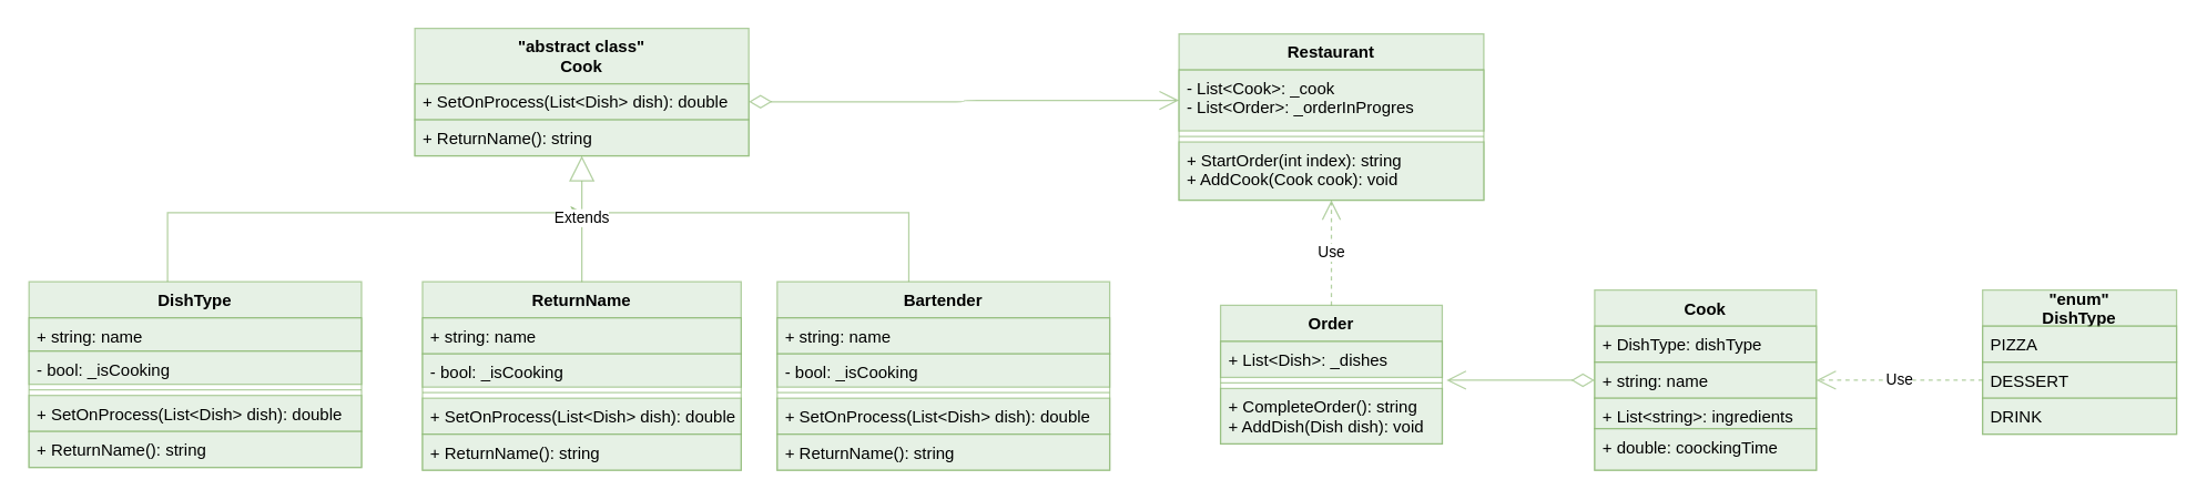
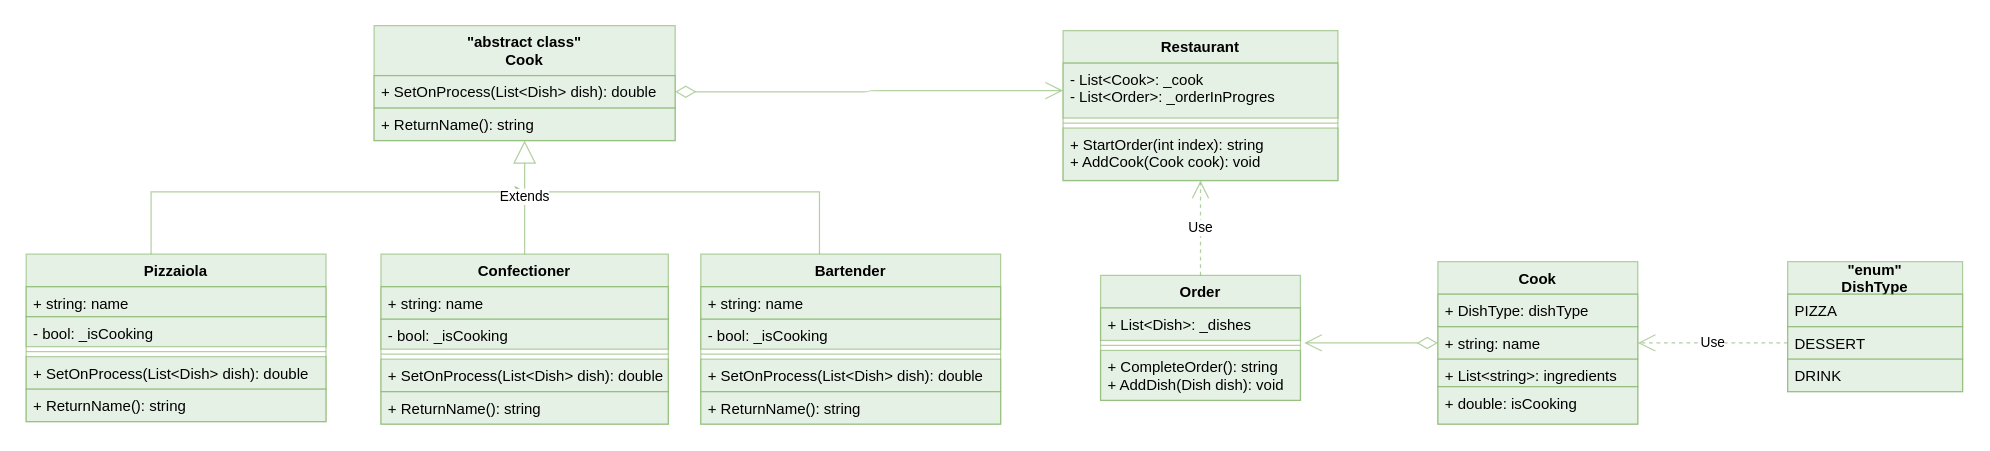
- <mxCell id="16" value="DishType" style="swimlane;fontStyle=1;align=center;verticalAlign=top;childLayout=stackLayout;horizontal=1;startSize=26;horizontalStack=0;resizeParent=1;resizeParentMax=0;resizeLast=0;collapsible=1;marginBottom=0;fillColor=#d5e8d4;strokeColor=#82b366;opacity=60;" vertex="1" parent="1"><mxGeometry x="20" y="203" width="240" height="134" as="geometry" /></mxCell>
+ <mxCell id="16" value="Pizzaiola" style="swimlane;fontStyle=1;align=center;verticalAlign=top;childLayout=stackLayout;horizontal=1;startSize=26;horizontalStack=0;resizeParent=1;resizeParentMax=0;resizeLast=0;collapsible=1;marginBottom=0;fillColor=#d5e8d4;strokeColor=#82b366;opacity=60;" vertex="1" parent="1"><mxGeometry x="20" y="203" width="240" height="134" as="geometry" /></mxCell>
- <mxCell id="22" value="ReturnName" style="swimlane;fontStyle=1;align=center;verticalAlign=top;childLayout=stackLayout;horizontal=1;startSize=26;horizontalStack=0;resizeParent=1;resizeParentMax=0;resizeLast=0;collapsible=1;marginBottom=0;fillColor=#d5e8d4;strokeColor=#82b366;opacity=60;" vertex="1" parent="1"><mxGeometry x="304" y="203" width="230" height="136" as="geometry" /></mxCell>
+ <mxCell id="22" value="Confectioner" style="swimlane;fontStyle=1;align=center;verticalAlign=top;childLayout=stackLayout;horizontal=1;startSize=26;horizontalStack=0;resizeParent=1;resizeParentMax=0;resizeLast=0;collapsible=1;marginBottom=0;fillColor=#d5e8d4;strokeColor=#82b366;opacity=60;" vertex="1" parent="1"><mxGeometry x="304" y="203" width="230" height="136" as="geometry" /></mxCell>
- <mxCell id="10" value="+ double: coockingTime" style="text;strokeColor=#82b366;fillColor=#d5e8d4;align=left;verticalAlign=top;spacingLeft=4;spacingRight=4;overflow=hidden;rotatable=0;points=[[0,0.5],[1,0.5]];portConstraint=eastwest;opacity=60;" vertex="1" parent="6"><mxGeometry y="100" width="160" height="30" as="geometry" /></mxCell>
+ <mxCell id="10" value="+ double: isCooking" style="text;strokeColor=#82b366;fillColor=#d5e8d4;align=left;verticalAlign=top;spacingLeft=4;spacingRight=4;overflow=hidden;rotatable=0;points=[[0,0.5],[1,0.5]];portConstraint=eastwest;opacity=60;" vertex="1" parent="6"><mxGeometry y="100" width="160" height="30" as="geometry" /></mxCell>
